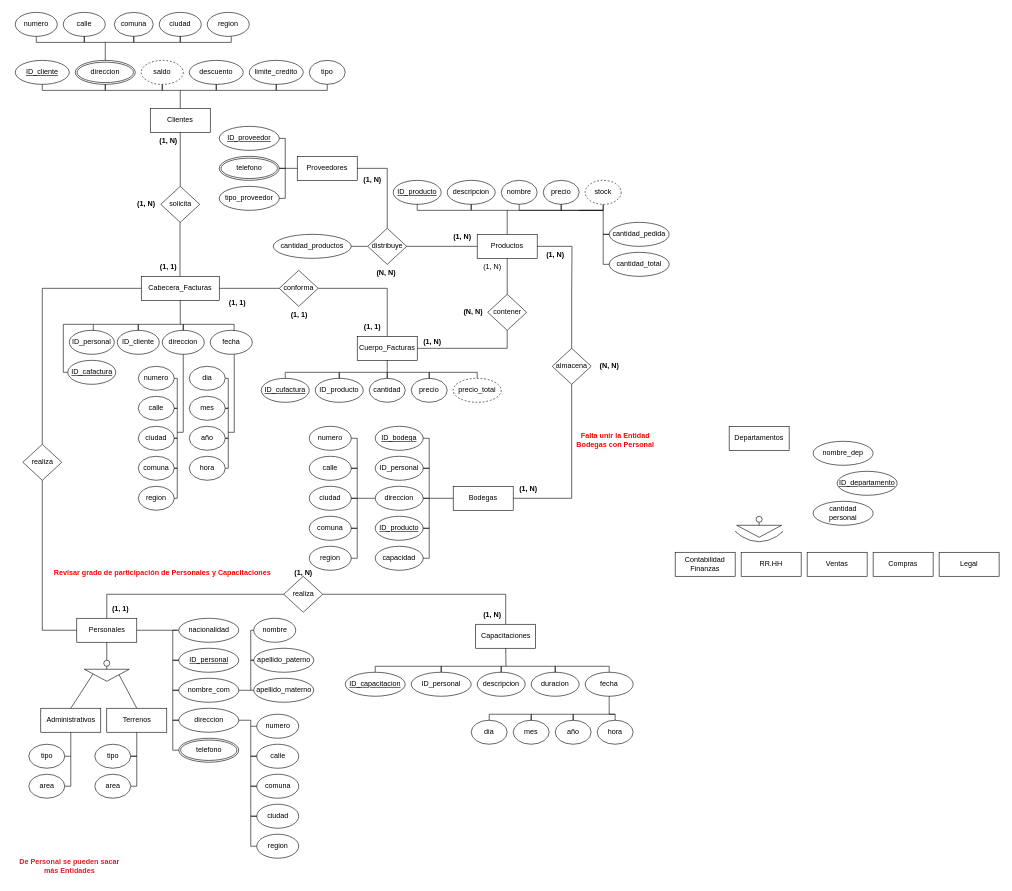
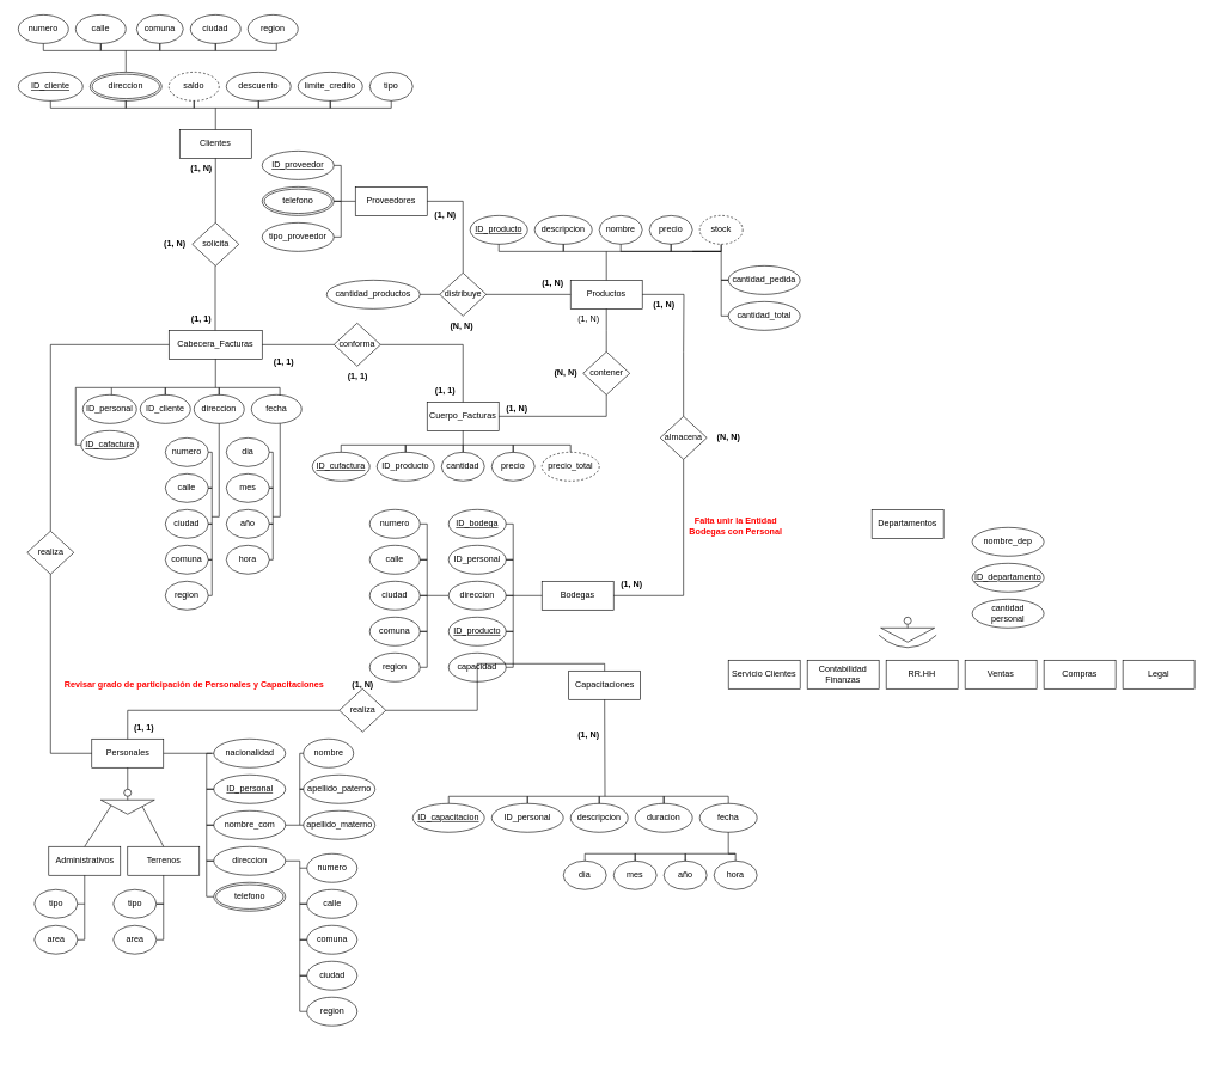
- <mxCell id="219" value="ID_departamento" style="ellipse;whiteSpace=wrap;html=1;align=center;fontStyle=4;" parent="1" vertex="1"><mxGeometry x="1395" y="785" width="100" height="40" as="geometry" /></mxCell>
+ <mxCell id="219" value="ID_departamento" style="ellipse;whiteSpace=wrap;html=1;align=center;fontStyle=4;" parent="1" vertex="1"><mxGeometry x="1355" y="785" width="100" height="40" as="geometry" /></mxCell>
+ <mxCell id="229" value="Servicio Clientes" style="whiteSpace=wrap;html=1;align=center;" parent="1" vertex="1"><mxGeometry x="1015" y="920" width="100" height="40" as="geometry" /></mxCell>
- <mxCell id="3" value="&lt;div&gt;Capacitaciones&lt;/div&gt;" style="whiteSpace=wrap;html=1;align=center;" parent="1" vertex="1"><mxGeometry x="792.5" y="1040" width="100" height="40" as="geometry" /></mxCell>
+ <mxCell id="3" value="&lt;div&gt;Capacitaciones&lt;/div&gt;" style="whiteSpace=wrap;html=1;align=center;" parent="1" vertex="1"><mxGeometry x="792.5" y="935" width="100" height="40" as="geometry" /></mxCell>
- <mxCell id="234" value="&lt;div&gt;&lt;b&gt;&lt;font color=&quot;#e01b24&quot;&gt;De Personal se pueden sacar&lt;/font&gt;&lt;/b&gt;&lt;/div&gt;&lt;div&gt;&lt;b&gt;&lt;font color=&quot;#e01b24&quot;&gt;más Entidades&lt;/font&gt;&lt;br&gt;&lt;/b&gt;&lt;/div&gt;" style="text;html=1;align=center;verticalAlign=middle;resizable=0;points=[];autosize=1;strokeColor=none;fillColor=none;" vertex="1" parent="1"><mxGeometry x="20" y="1423" width="190" height="40" as="geometry" /></mxCell>
